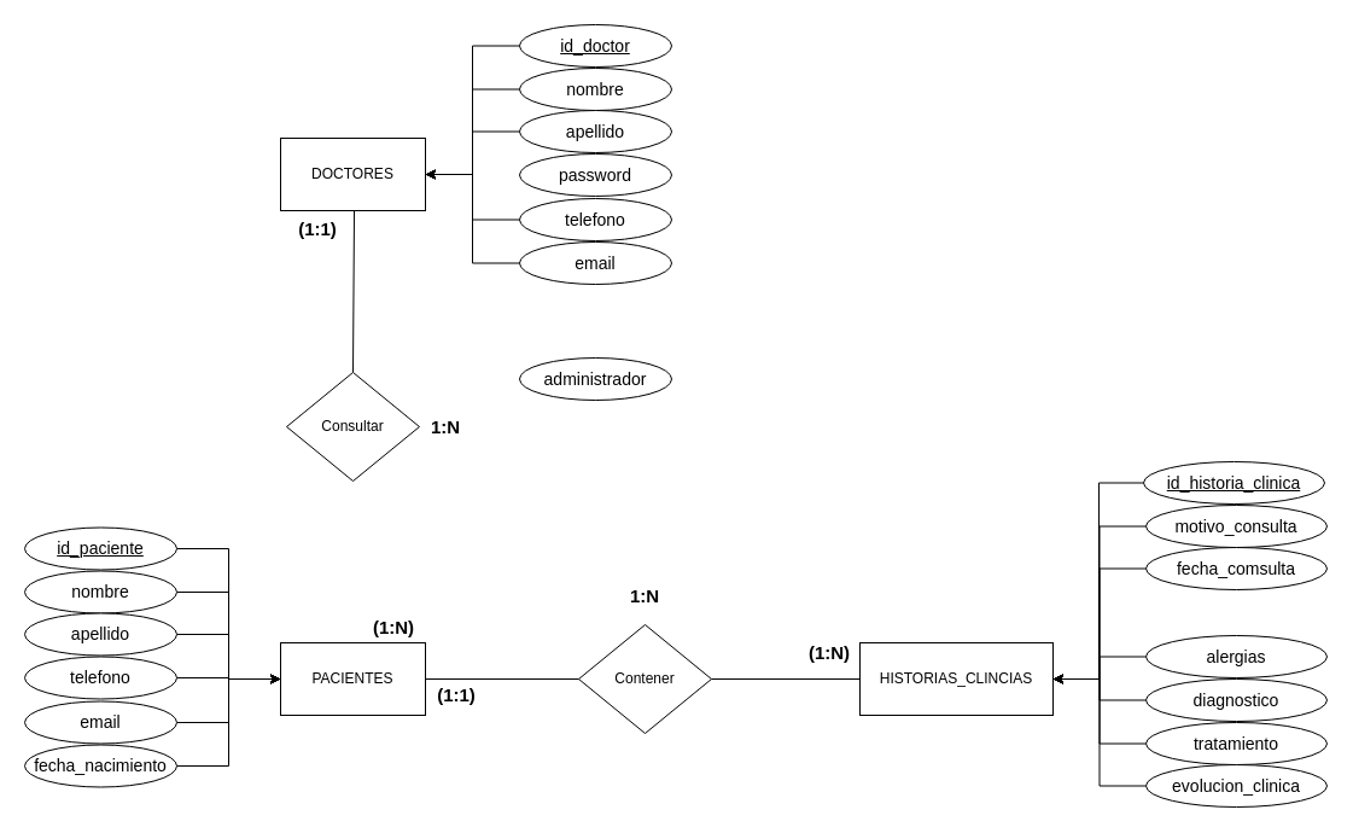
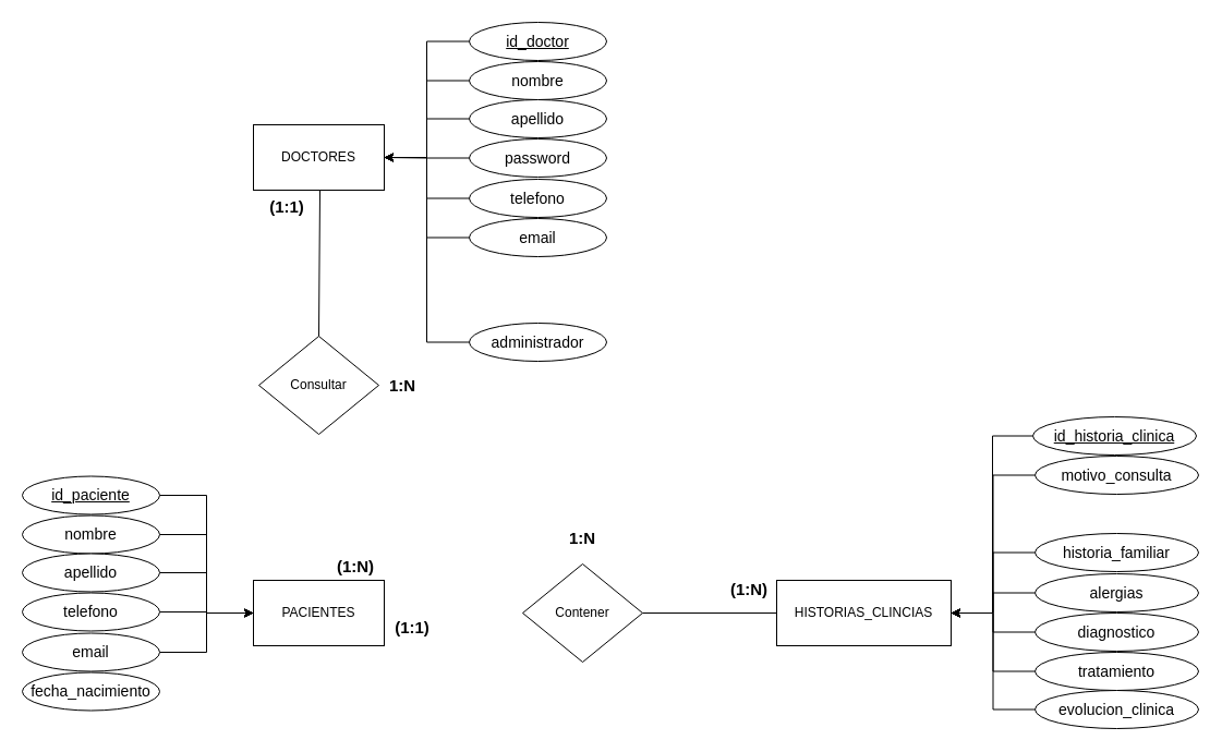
+ <mxCell id="13" style="edgeStyle=orthogonalEdgeStyle;rounded=0;orthogonalLoop=1;jettySize=auto;html=1;exitX=0;exitY=0.5;exitDx=0;exitDy=0;" edge="1" parent="1" source="14" target="3"><mxGeometry relative="1" as="geometry" /></mxCell>
+ <mxCell id="19" style="edgeStyle=orthogonalEdgeStyle;rounded=0;orthogonalLoop=1;jettySize=auto;html=1;exitX=0;exitY=0.5;exitDx=0;exitDy=0;entryX=1;entryY=0.5;entryDx=0;entryDy=0;" edge="1" parent="1" source="20" target="3"><mxGeometry relative="1" as="geometry" /></mxCell>
- <mxCell id="37" style="edgeStyle=orthogonalEdgeStyle;rounded=0;orthogonalLoop=1;jettySize=auto;html=1;exitX=0;exitY=0.5;exitDx=0;exitDy=0;entryX=1;entryY=0.5;entryDx=0;entryDy=0;" edge="1" parent="1" source="38" target="4"><mxGeometry relative="1" as="geometry" /></mxCell>
- <mxCell id="38" value="&lt;font style=&quot;font-size: 14px;&quot;&gt;fecha_comsulta&lt;/font&gt;" style="ellipse;whiteSpace=wrap;html=1;" vertex="1" parent="1"><mxGeometry x="949" y="453" width="150" height="35" as="geometry" /></mxCell>
+ <mxCell id="39" style="edgeStyle=orthogonalEdgeStyle;rounded=0;orthogonalLoop=1;jettySize=auto;html=1;exitX=0;exitY=0.5;exitDx=0;exitDy=0;entryX=1;entryY=0.5;entryDx=0;entryDy=0;" edge="1" parent="1" source="40" target="4"><mxGeometry relative="1" as="geometry" /></mxCell>
+ <mxCell id="40" value="&lt;font style=&quot;font-size: 14px;&quot;&gt;historia_familiar&lt;/font&gt;" style="ellipse;whiteSpace=wrap;html=1;" vertex="1" parent="1"><mxGeometry x="949" y="489" width="150" height="35" as="geometry" /></mxCell>
- <mxCell id="55" value="" style="endArrow=none;html=1;rounded=0;entryX=0;entryY=0.5;entryDx=0;entryDy=0;exitX=1;exitY=0.5;exitDx=0;exitDy=0;" edge="1" parent="1" source="2" target="6"><mxGeometry width="50" height="50" relative="1" as="geometry"><mxPoint x="352" y="561" as="sourcePoint" /><mxPoint x="402" y="511" as="targetPoint" /></mxGeometry></mxCell>
- <mxCell id="31" style="edgeStyle=orthogonalEdgeStyle;rounded=0;orthogonalLoop=1;jettySize=auto;html=1;exitX=1;exitY=0.5;exitDx=0;exitDy=0;entryX=0;entryY=0.5;entryDx=0;entryDy=0;" edge="1" parent="1" source="32" target="2"><mxGeometry relative="1" as="geometry" /></mxCell>
